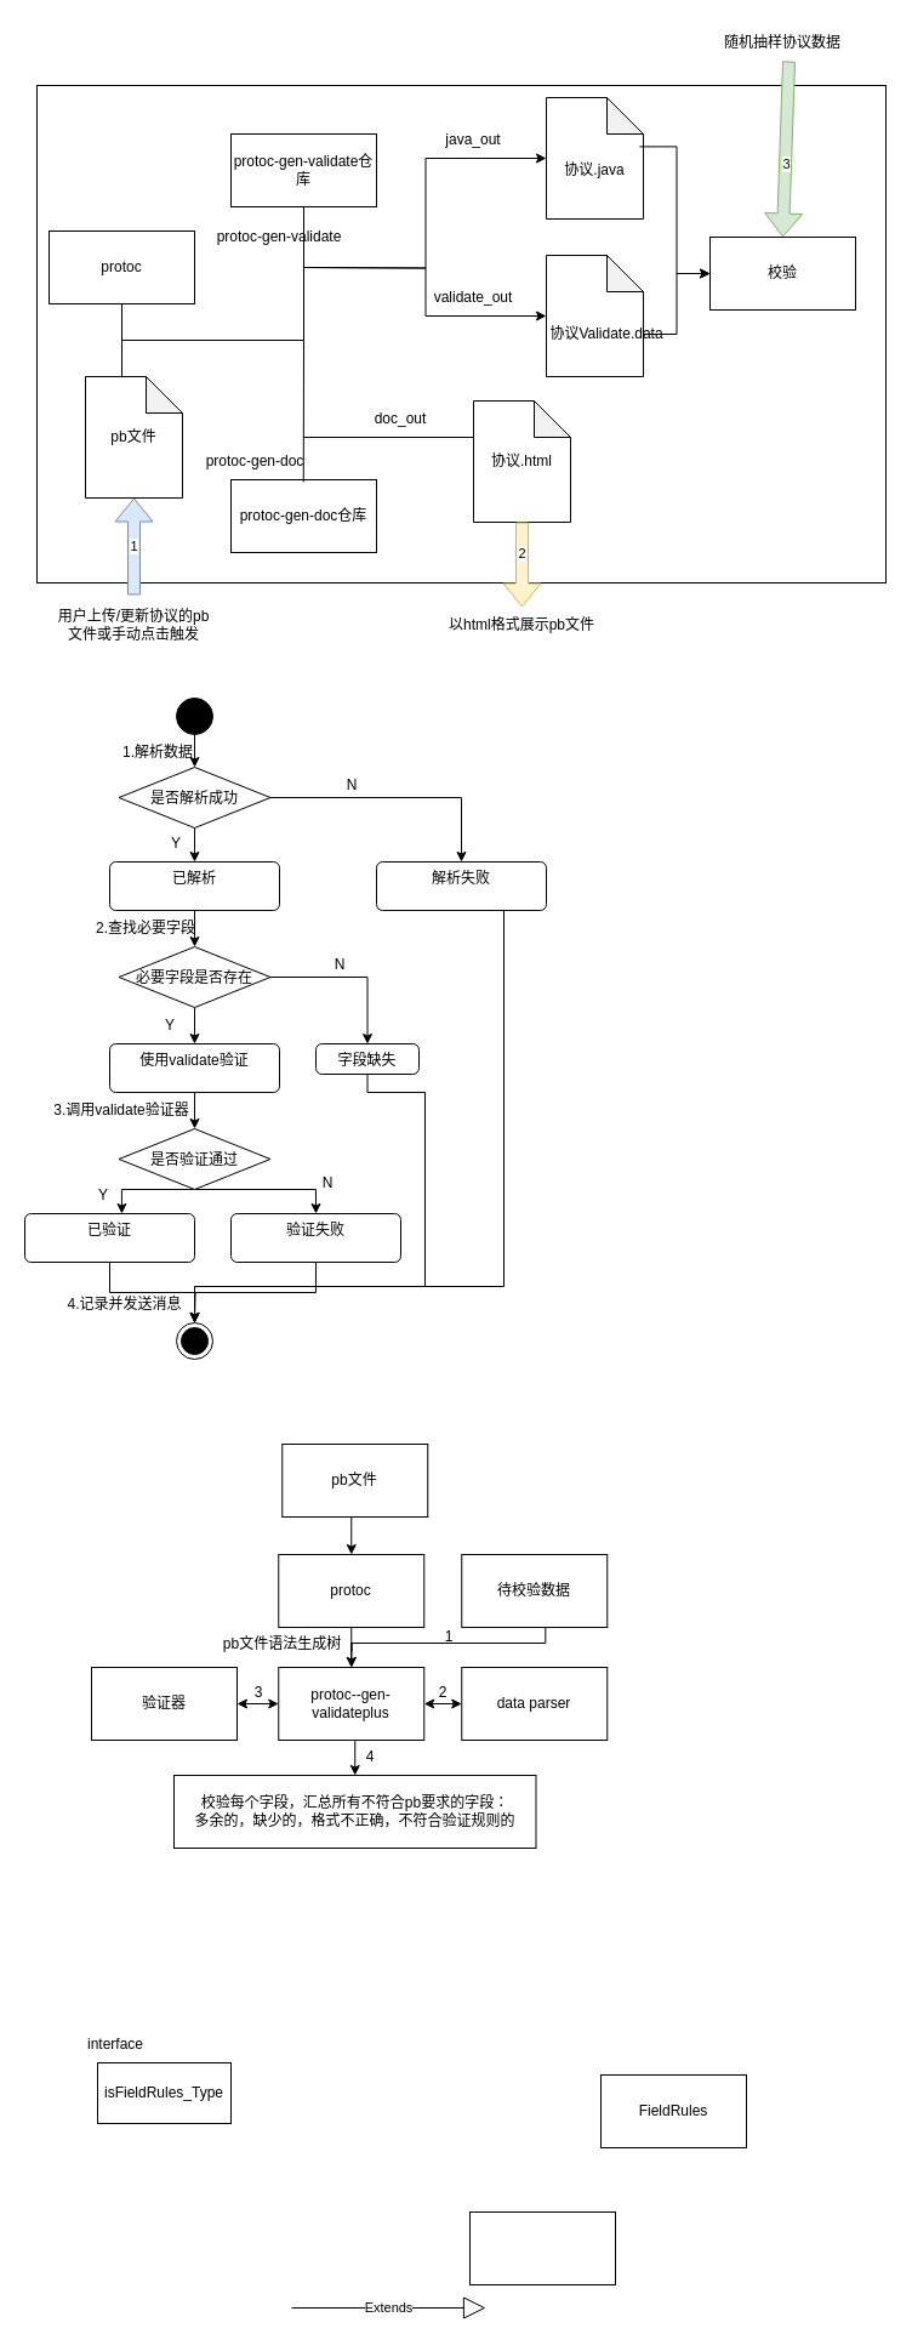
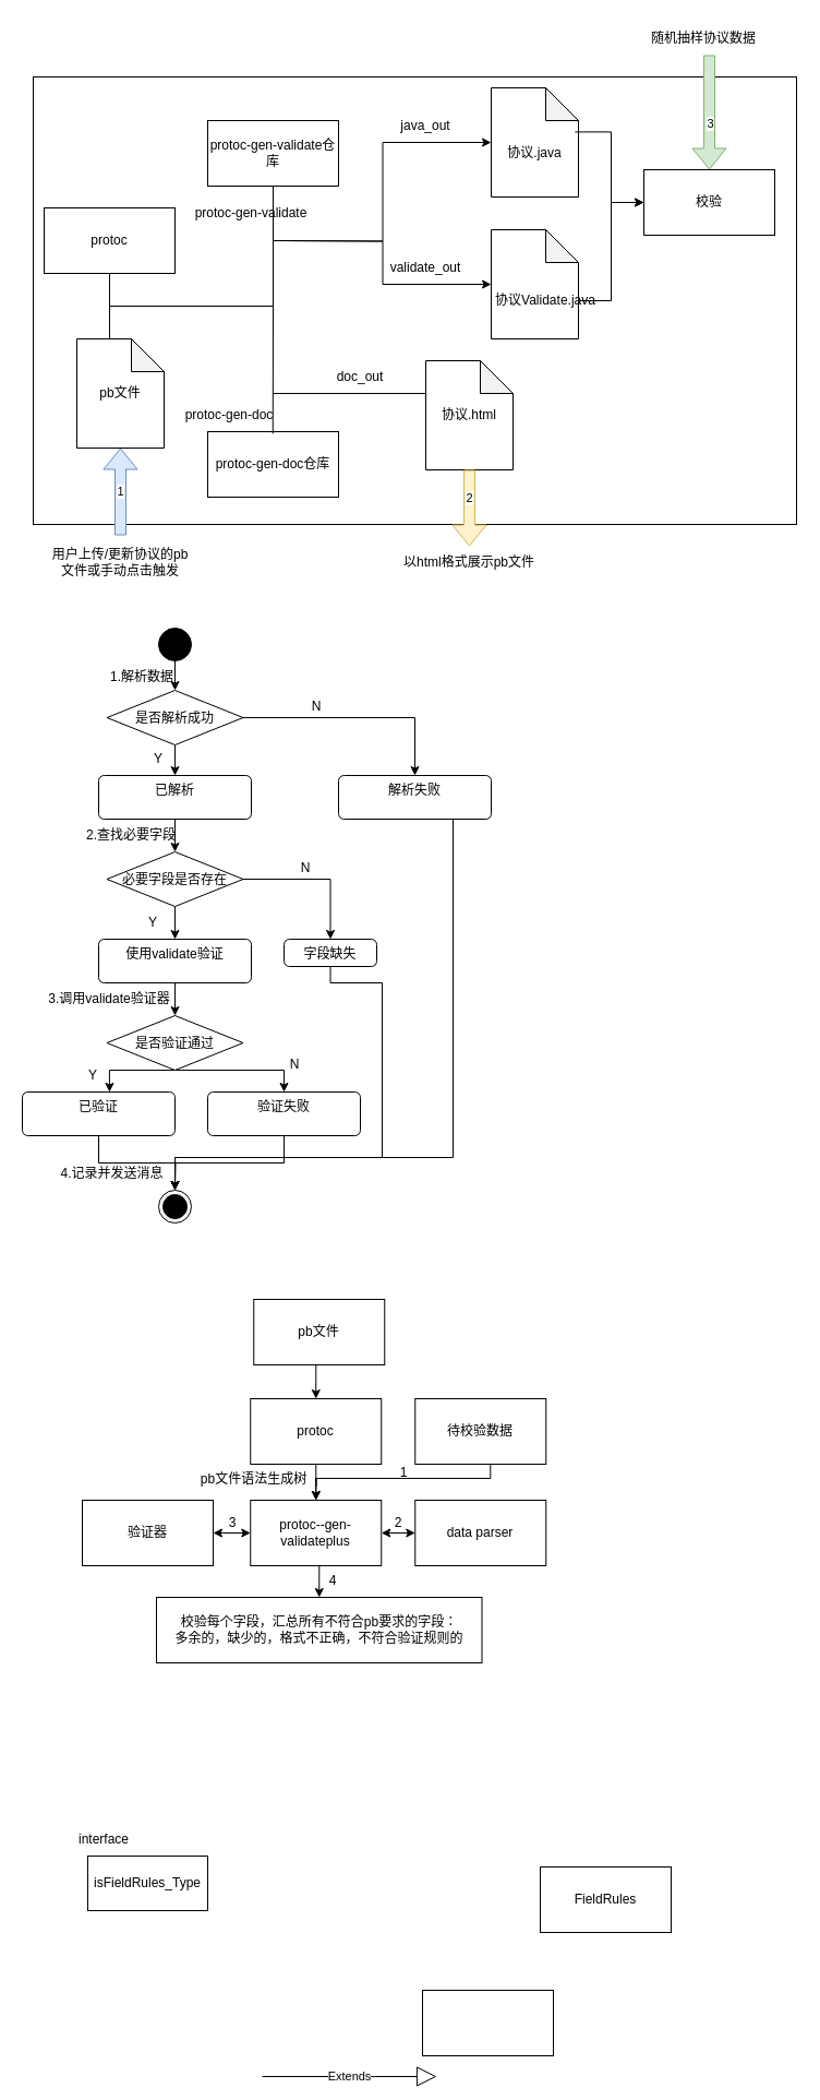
- <mxCell id="29" value="校验" style="rounded=0;whiteSpace=wrap;html=1;" vertex="1" parent="1"><mxGeometry x="585" y="195" width="120" height="60" as="geometry" /></mxCell>
+ <mxCell id="29" value="校验" style="rounded=0;whiteSpace=wrap;html=1;" vertex="1" parent="1"><mxGeometry x="590" y="155" width="120" height="60" as="geometry" /></mxCell>
- <mxCell id="20" value="协议Validate.data" style="text;html=1;align=center;verticalAlign=middle;whiteSpace=wrap;rounded=0;" vertex="1" parent="1"><mxGeometry x="430" y="260" width="140" height="30" as="geometry" /></mxCell>
+ <mxCell id="20" value="协议Validate.java" style="text;html=1;align=center;verticalAlign=middle;whiteSpace=wrap;rounded=0;" vertex="1" parent="1"><mxGeometry x="430" y="260" width="140" height="30" as="geometry" /></mxCell>
